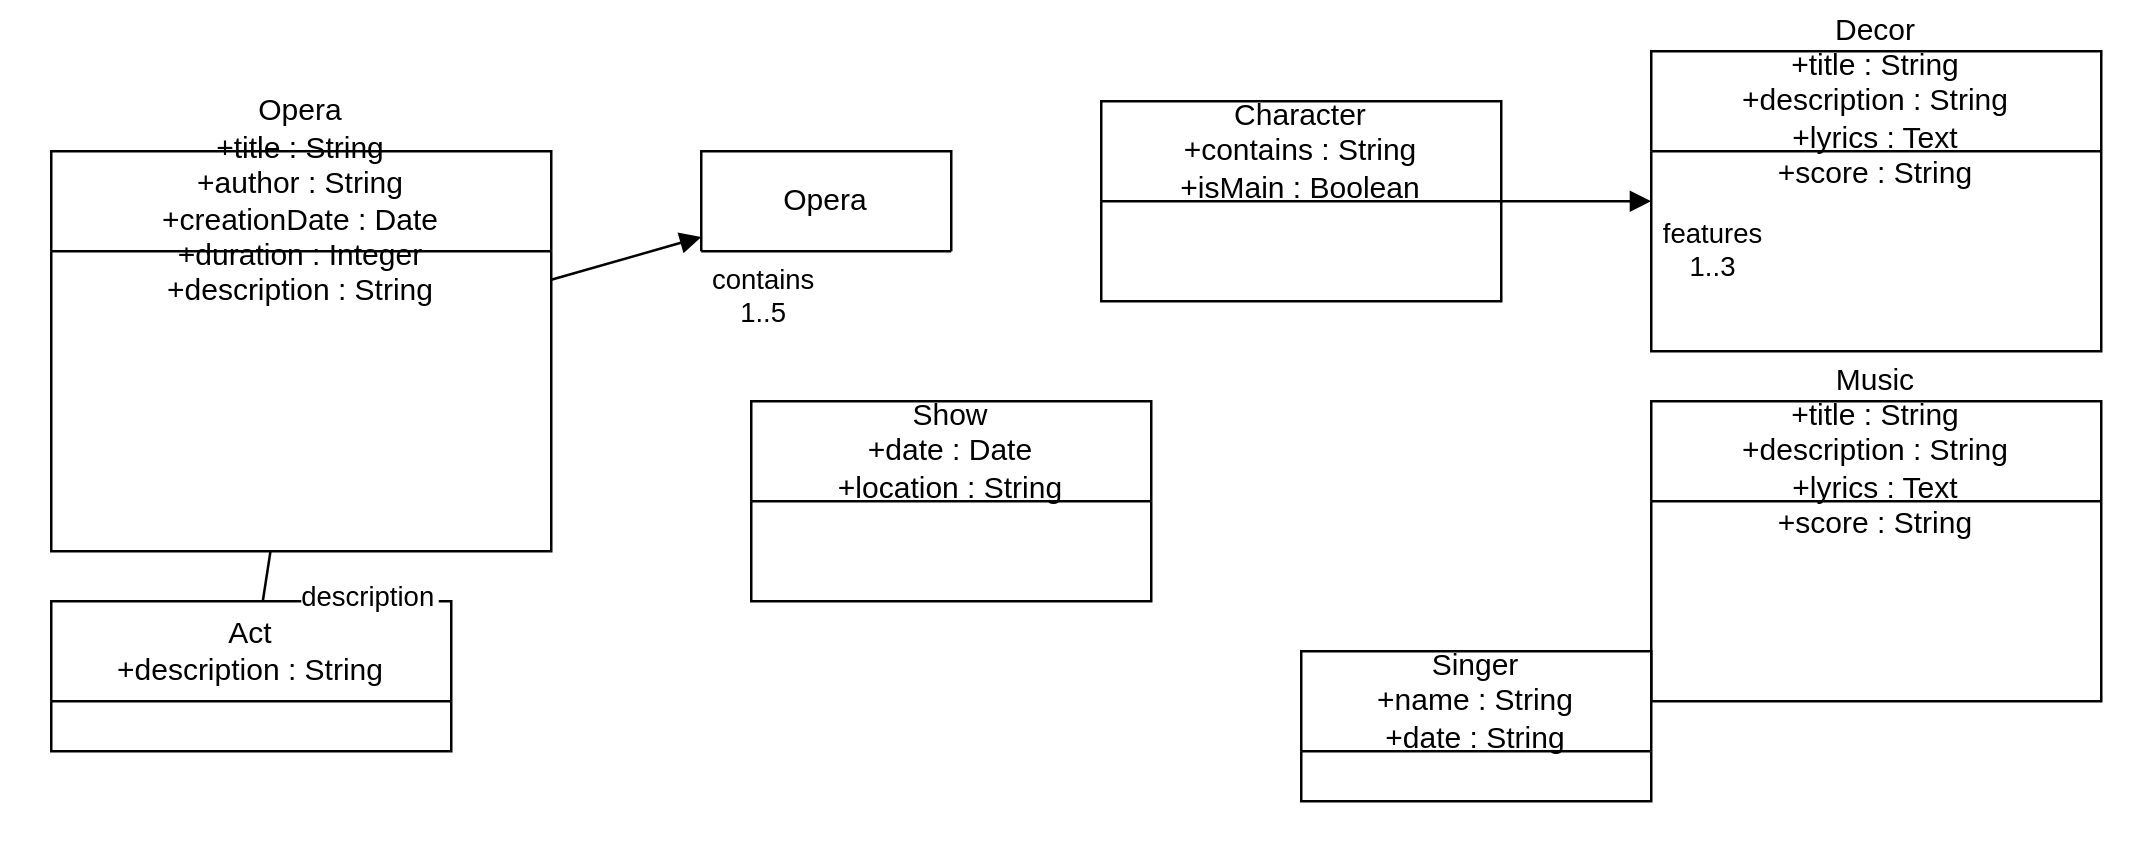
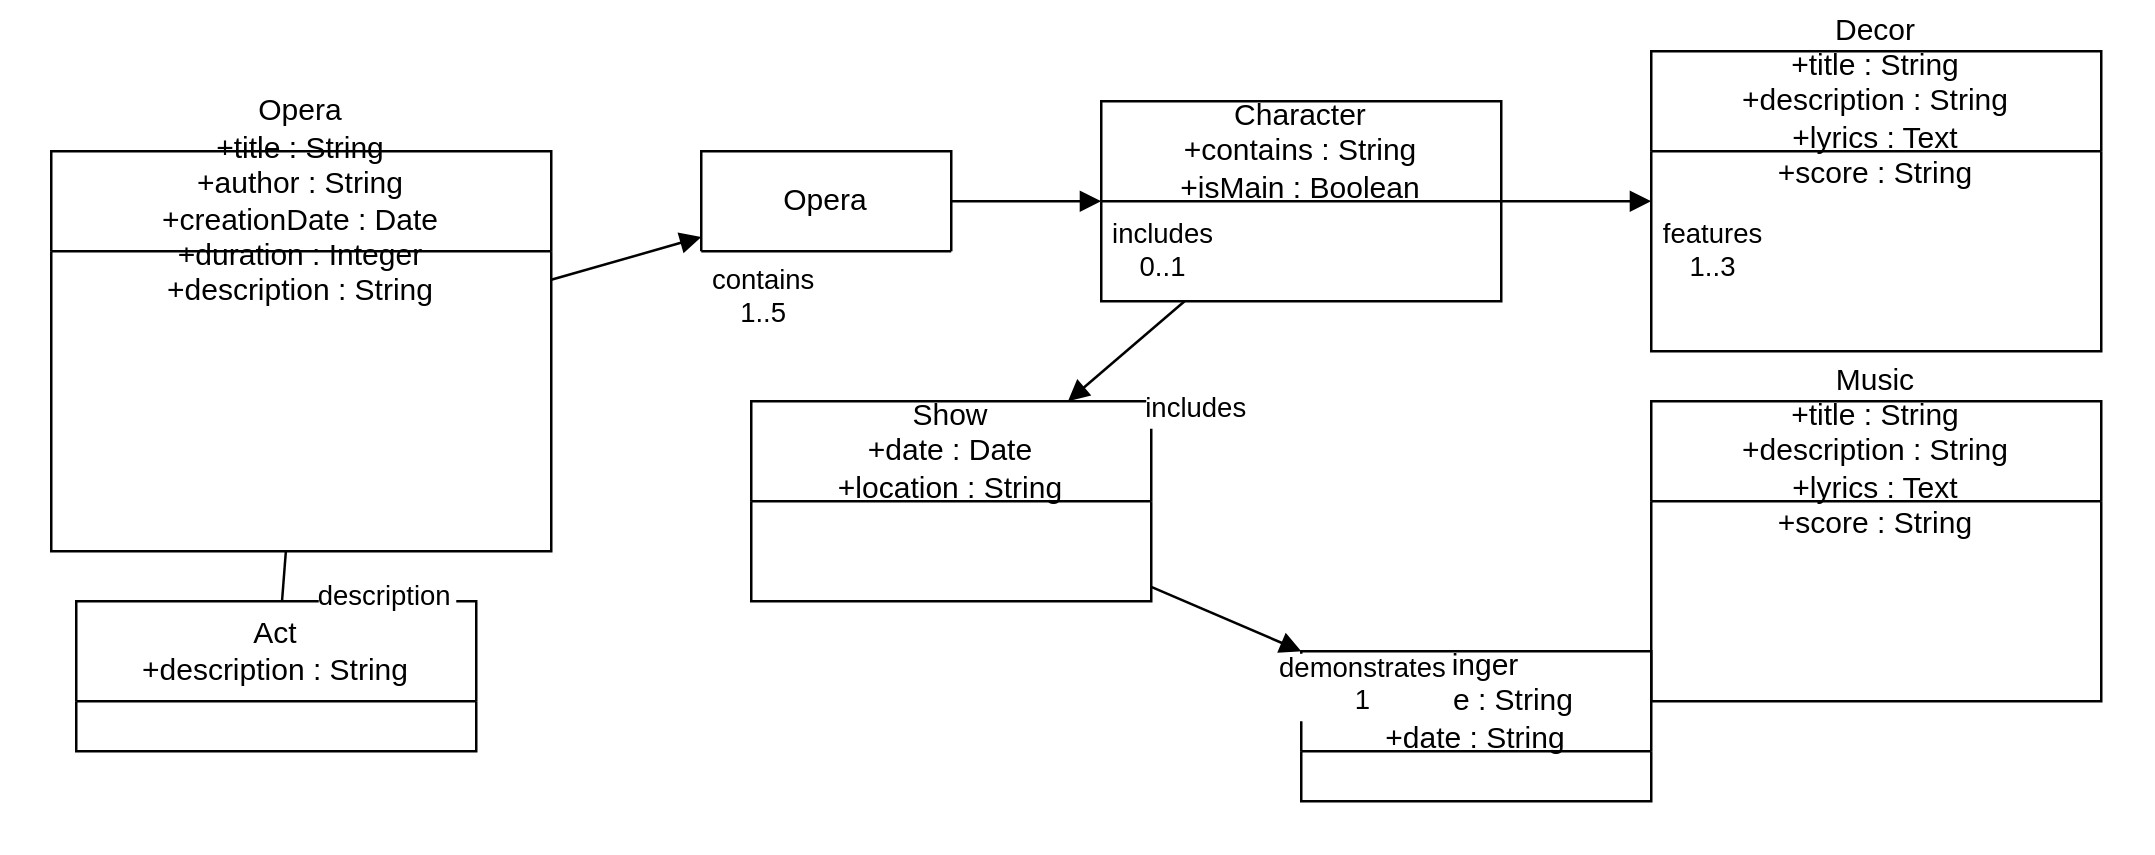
+ <mxCell id="10" style="endArrow=block;" edge="1" parent="1" source="6" target="9"><mxGeometry relative="1" as="geometry" /></mxCell>
+ <mxCell id="11" value="includes&#10;0..1" style="edgeLabel;align=center;" vertex="1" connectable="0" parent="10"><mxGeometry x="0.5" y="-0.2" width="80" height="20" as="geometry" relative="1" /></mxCell>
+ <mxCell id="17" style="endArrow=block;" edge="1" parent="1" source="9" target="16"><mxGeometry relative="1" as="geometry" /></mxCell>
+ <mxCell id="18" value="includes" style="edgeLabel;align=center;" vertex="1" connectable="0" parent="17"><mxGeometry x="0.5" y="-0.2" width="80" height="20" as="geometry" relative="1" /></mxCell>
+ <mxCell id="20" style="endArrow=block;" edge="1" parent="1" source="16" target="19"><mxGeometry relative="1" as="geometry" /></mxCell>
+ <mxCell id="21" value="demonstrates&#10;1" style="edgeLabel;align=center;" vertex="1" connectable="0" parent="20"><mxGeometry x="0.5" y="-0.2" width="80" height="20" as="geometry" relative="1" /></mxCell>
- <mxCell id="3" value="Act&#10;+description : String" style="shape=swimlane;whiteSpace=wrap;" vertex="1" parent="1"><mxGeometry x="20" y="240" width="160" height="60" as="geometry" /></mxCell>
+ <mxCell id="3" value="Act&#10;+description : String" style="shape=swimlane;whiteSpace=wrap;" vertex="1" parent="1"><mxGeometry x="30" y="240" width="160" height="60" as="geometry" /></mxCell>
